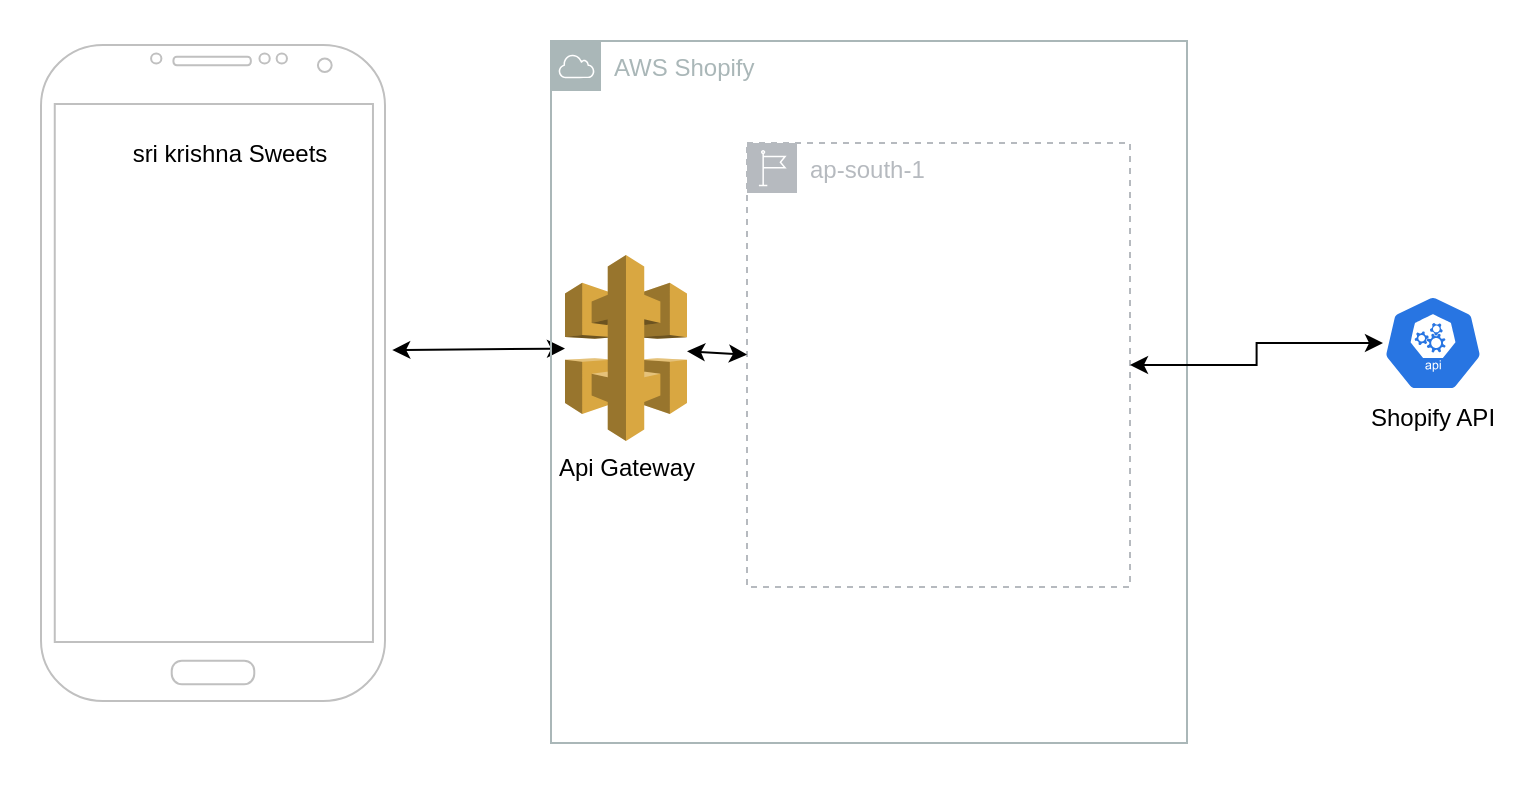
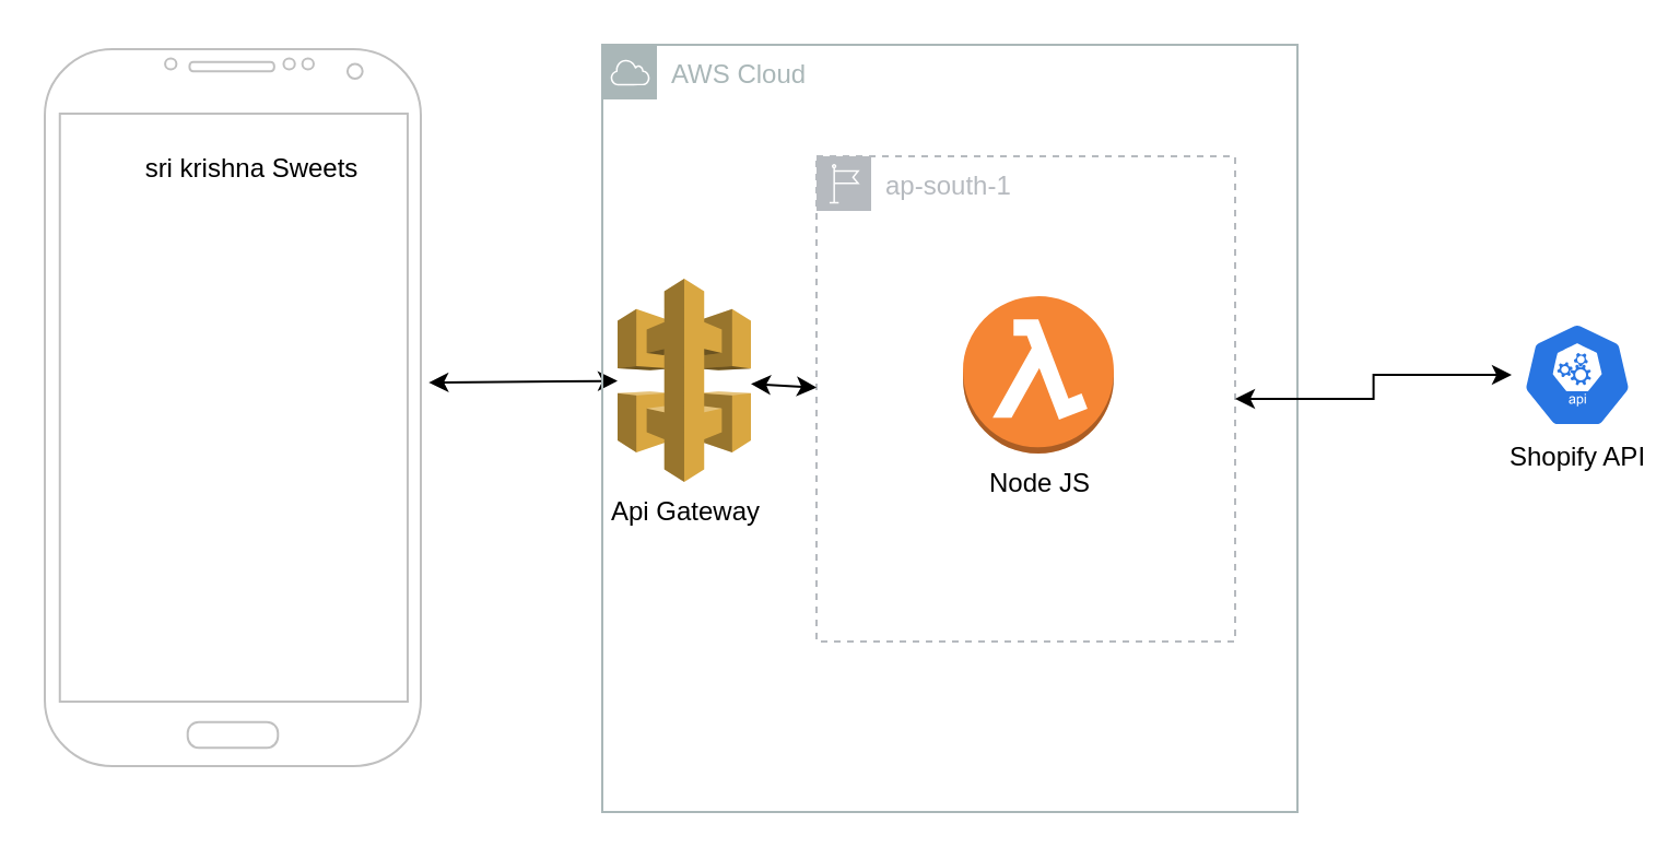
- <mxCell id="5" value="AWS Shopify" style="sketch=0;outlineConnect=0;gradientColor=none;html=1;whiteSpace=wrap;fontSize=12;fontStyle=0;shape=mxgraph.aws4.group;grIcon=mxgraph.aws4.group_aws_cloud;strokeColor=#AAB7B8;fillColor=none;verticalAlign=top;align=left;spacingLeft=30;fontColor=#AAB7B8;dashed=0;" vertex="1" parent="1"><mxGeometry x="275" y="20" width="318" height="351" as="geometry" /></mxCell>
+ <mxCell id="5" value="AWS Cloud" style="sketch=0;outlineConnect=0;gradientColor=none;html=1;whiteSpace=wrap;fontSize=12;fontStyle=0;shape=mxgraph.aws4.group;grIcon=mxgraph.aws4.group_aws_cloud;strokeColor=#AAB7B8;fillColor=none;verticalAlign=top;align=left;spacingLeft=30;fontColor=#AAB7B8;dashed=0;" vertex="1" parent="1"><mxGeometry x="275" y="20" width="318" height="351" as="geometry" /></mxCell>
+ <mxCell id="7" value="Node JS" style="outlineConnect=0;dashed=0;verticalLabelPosition=bottom;verticalAlign=top;align=center;html=1;shape=mxgraph.aws3.lambda_function;fillColor=#F58534;gradientColor=none;" vertex="1" parent="1"><mxGeometry x="440" y="135" width="69" height="72" as="geometry" /></mxCell>
- <mxCell id="11" value="Shopify API" style="sketch=0;html=1;dashed=0;whitespace=wrap;fillColor=#2875E2;strokeColor=#ffffff;points=[[0.005,0.63,0],[0.1,0.2,0],[0.9,0.2,0],[0.5,0,0],[0.995,0.63,0],[0.72,0.99,0],[0.5,1,0],[0.28,0.99,0]];verticalLabelPosition=bottom;align=center;verticalAlign=top;shape=mxgraph.kubernetes.icon;prIcon=api" vertex="1" parent="1"><mxGeometry x="691" y="147" width="50" height="48" as="geometry" /></mxCell>
+ <mxCell id="11" value="Shopify API" style="sketch=0;html=1;dashed=0;whitespace=wrap;fillColor=#2875E2;strokeColor=#ffffff;points=[[0.005,0.63,0],[0.1,0.2,0],[0.9,0.2,0],[0.5,0,0],[0.995,0.63,0],[0.72,0.99,0],[0.5,1,0],[0.28,0.99,0]];verticalLabelPosition=bottom;align=center;verticalAlign=top;shape=mxgraph.kubernetes.icon;prIcon=api" vertex="1" parent="1"><mxGeometry x="691" y="147" width="60" height="48" as="geometry" /></mxCell>
